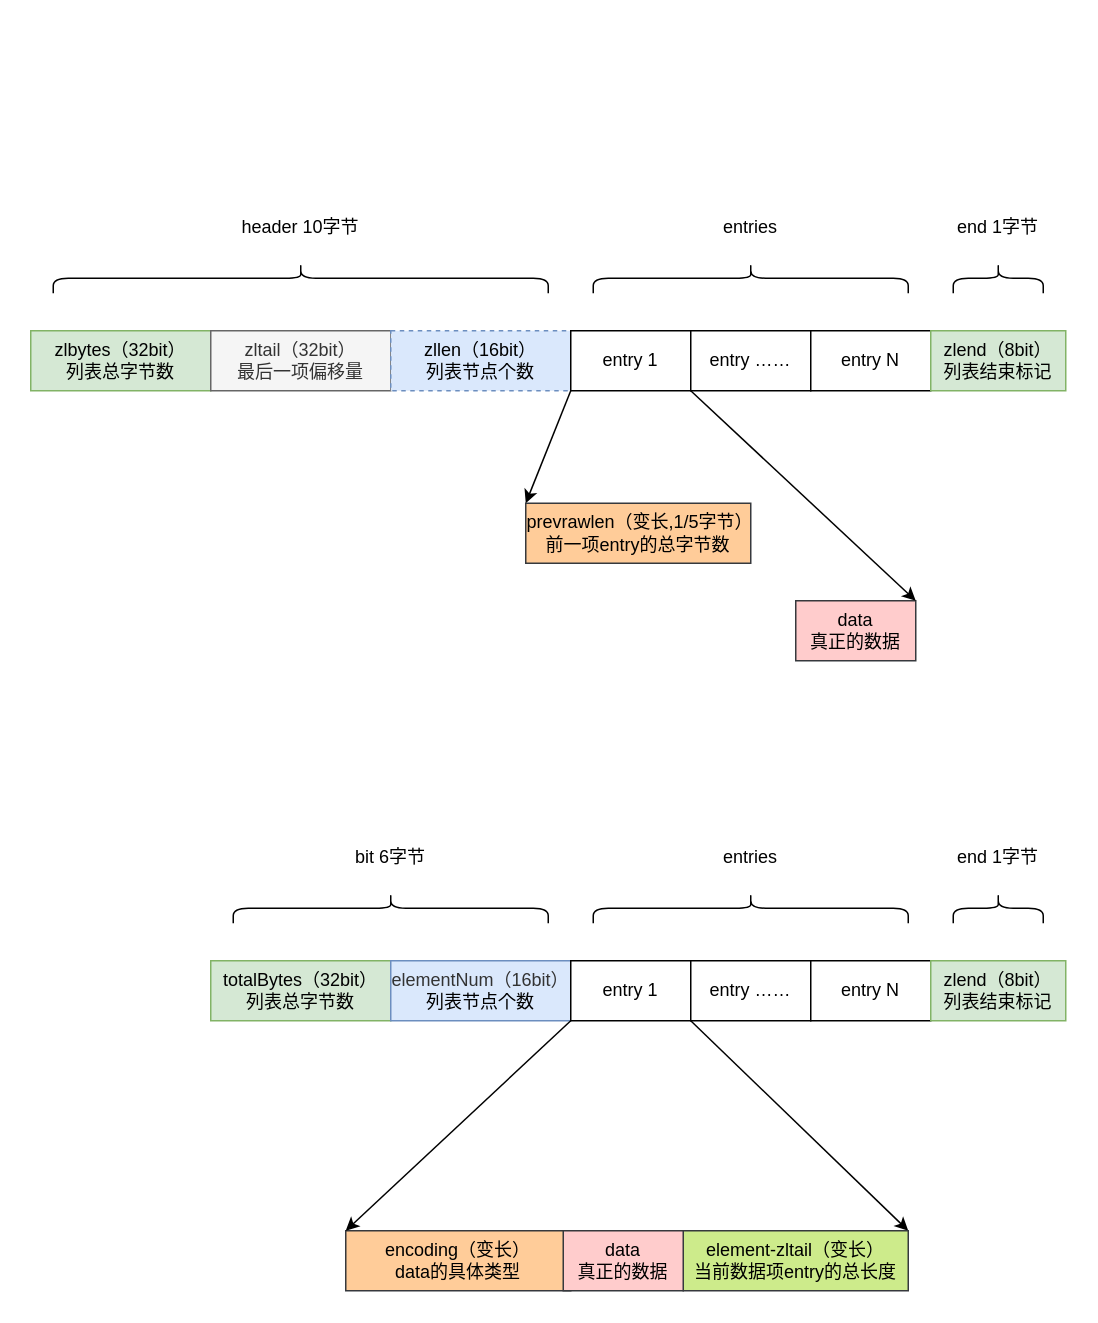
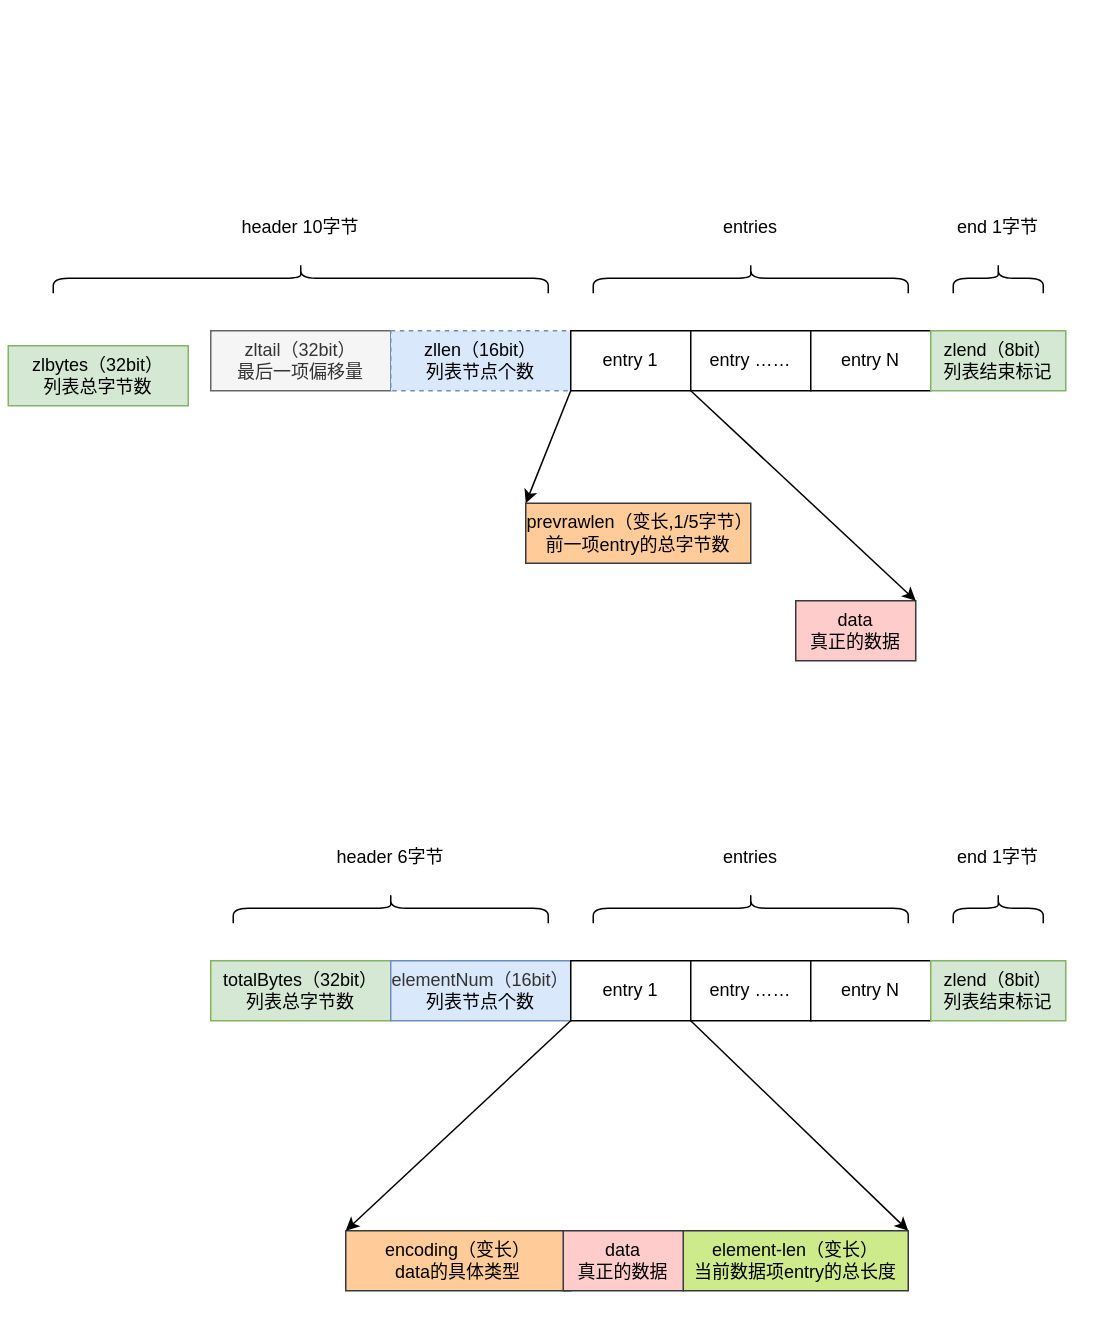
- <mxCell id="2" value="zlbytes（32bit）&lt;div&gt;列表总字节数&lt;/div&gt;" style="rounded=0;whiteSpace=wrap;html=1;fillColor=#d5e8d4;strokeColor=#82b366;" vertex="1" parent="1"><mxGeometry x="20" y="220" width="120" height="40" as="geometry" /></mxCell>
+ <mxCell id="2" value="zlbytes（32bit）&lt;div&gt;列表总字节数&lt;/div&gt;" style="rounded=0;whiteSpace=wrap;html=1;fillColor=#d5e8d4;strokeColor=#82b366;" vertex="1" parent="1"><mxGeometry x="5" y="230" width="120" height="40" as="geometry" /></mxCell>
- <mxCell id="31" value="bit 6字节" style="text;html=1;align=center;verticalAlign=middle;whiteSpace=wrap;rounded=0;" vertex="1" parent="1"><mxGeometry x="215" y="556" width="90" height="30" as="geometry" /></mxCell>
+ <mxCell id="31" value="header 6字节" style="text;html=1;align=center;verticalAlign=middle;whiteSpace=wrap;rounded=0;" vertex="1" parent="1"><mxGeometry x="215" y="556" width="90" height="30" as="geometry" /></mxCell>
- <mxCell id="34" value="element-zltail（变长）&lt;div&gt;当前数据项entry的总长度&lt;/div&gt;" style="rounded=0;whiteSpace=wrap;html=1;fillColor=#cdeb8b;strokeColor=#36393d;" vertex="1" parent="1"><mxGeometry x="455" y="820" width="150" height="40" as="geometry" /></mxCell>
+ <mxCell id="34" value="element-len（变长）&lt;div&gt;当前数据项entry的总长度&lt;/div&gt;" style="rounded=0;whiteSpace=wrap;html=1;fillColor=#cdeb8b;strokeColor=#36393d;" vertex="1" parent="1"><mxGeometry x="455" y="820" width="150" height="40" as="geometry" /></mxCell>
